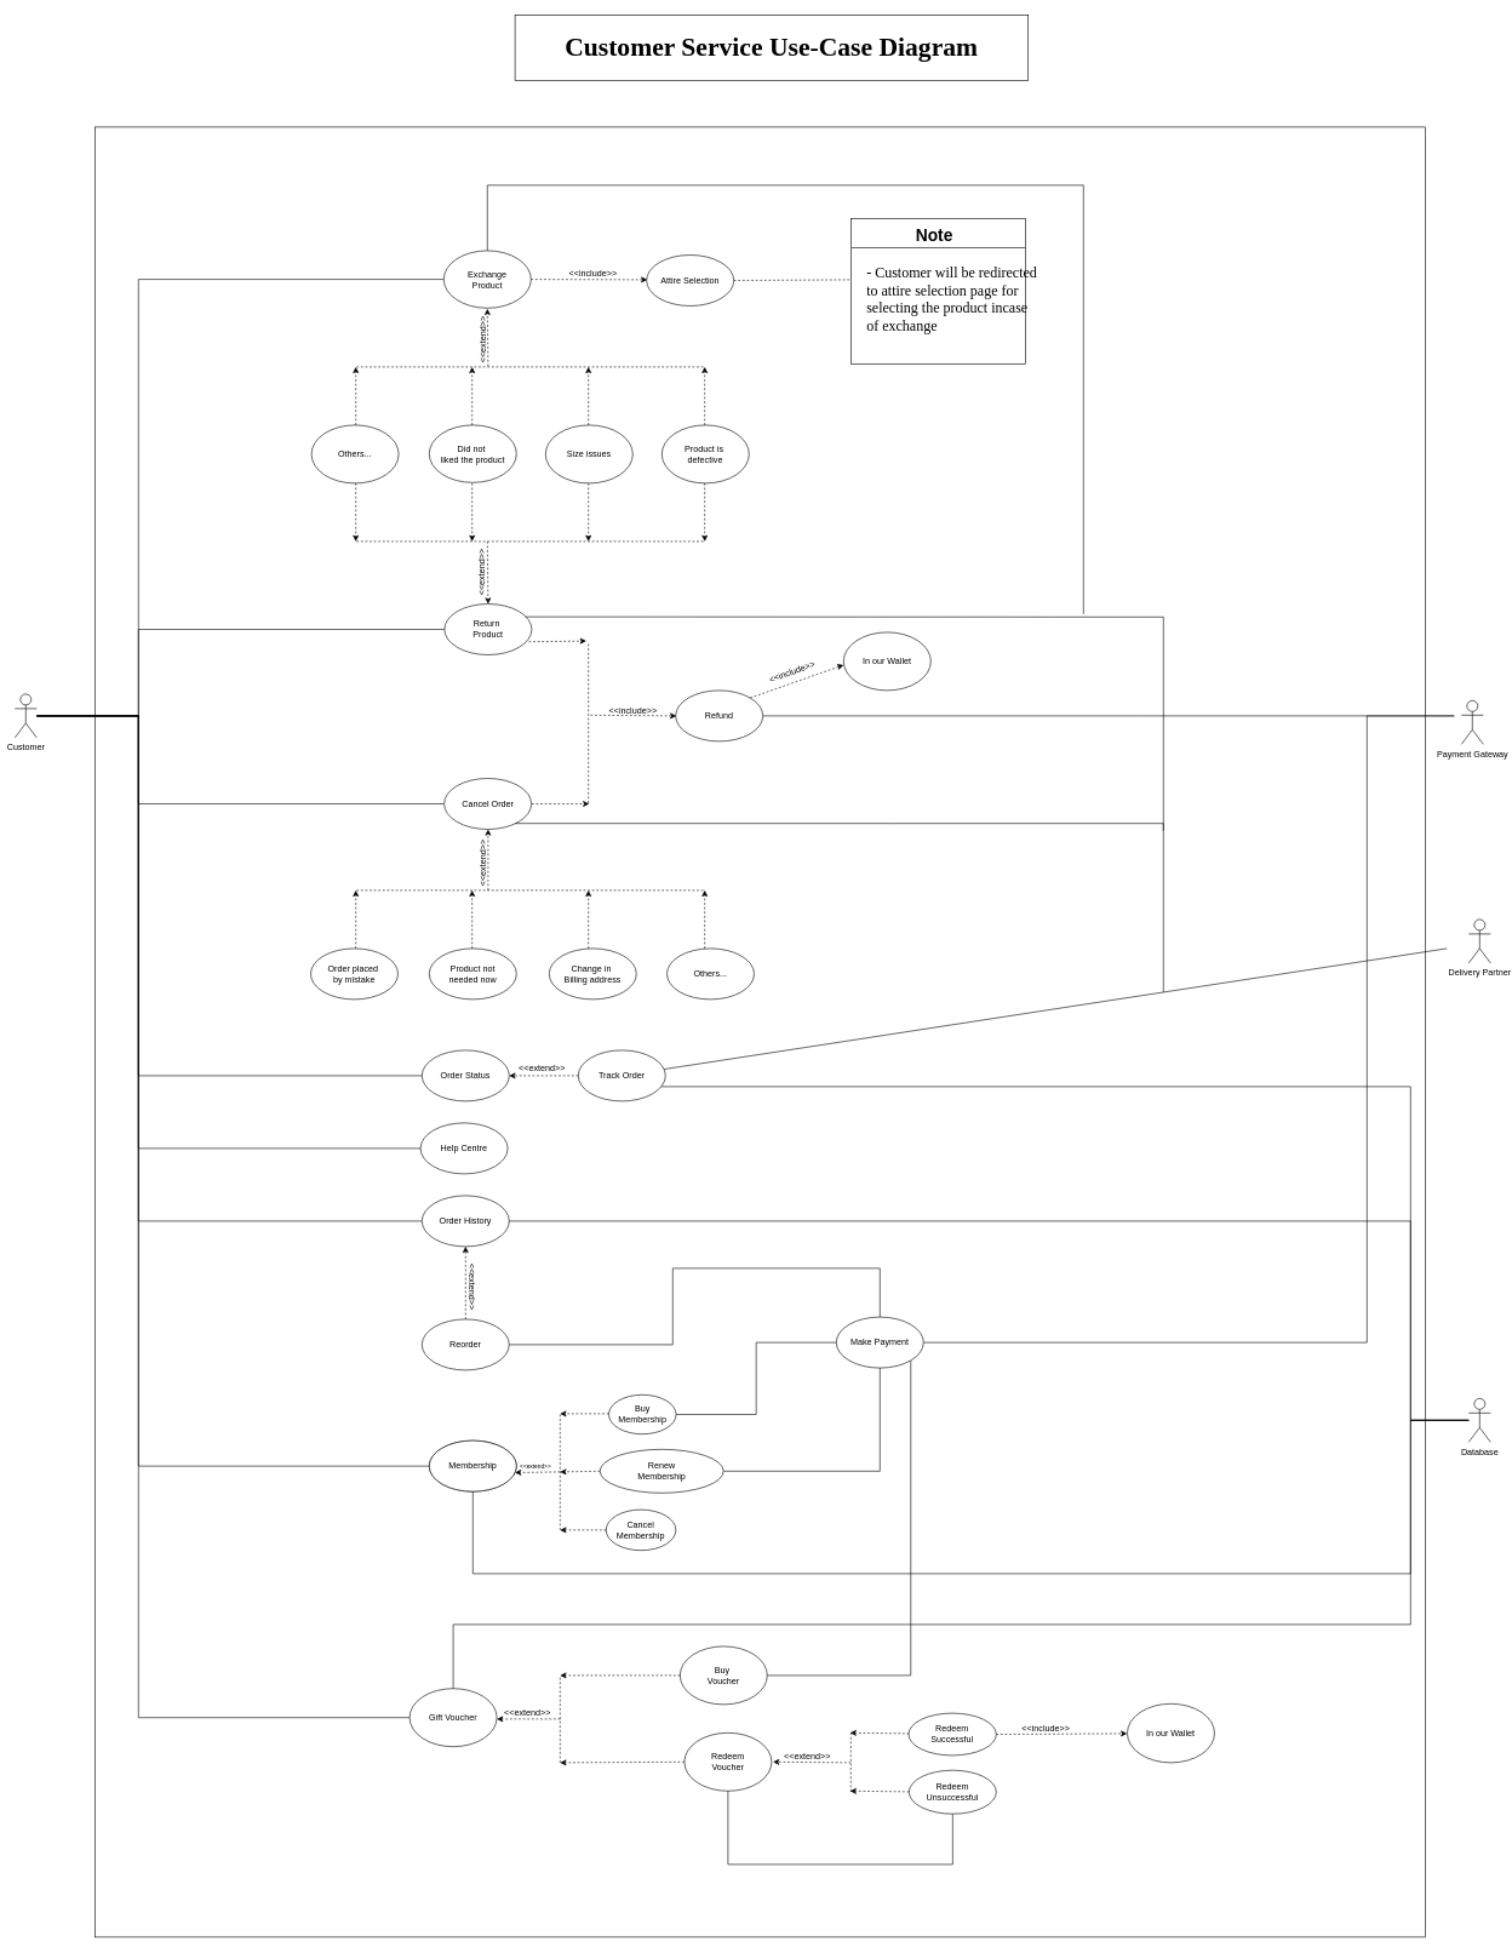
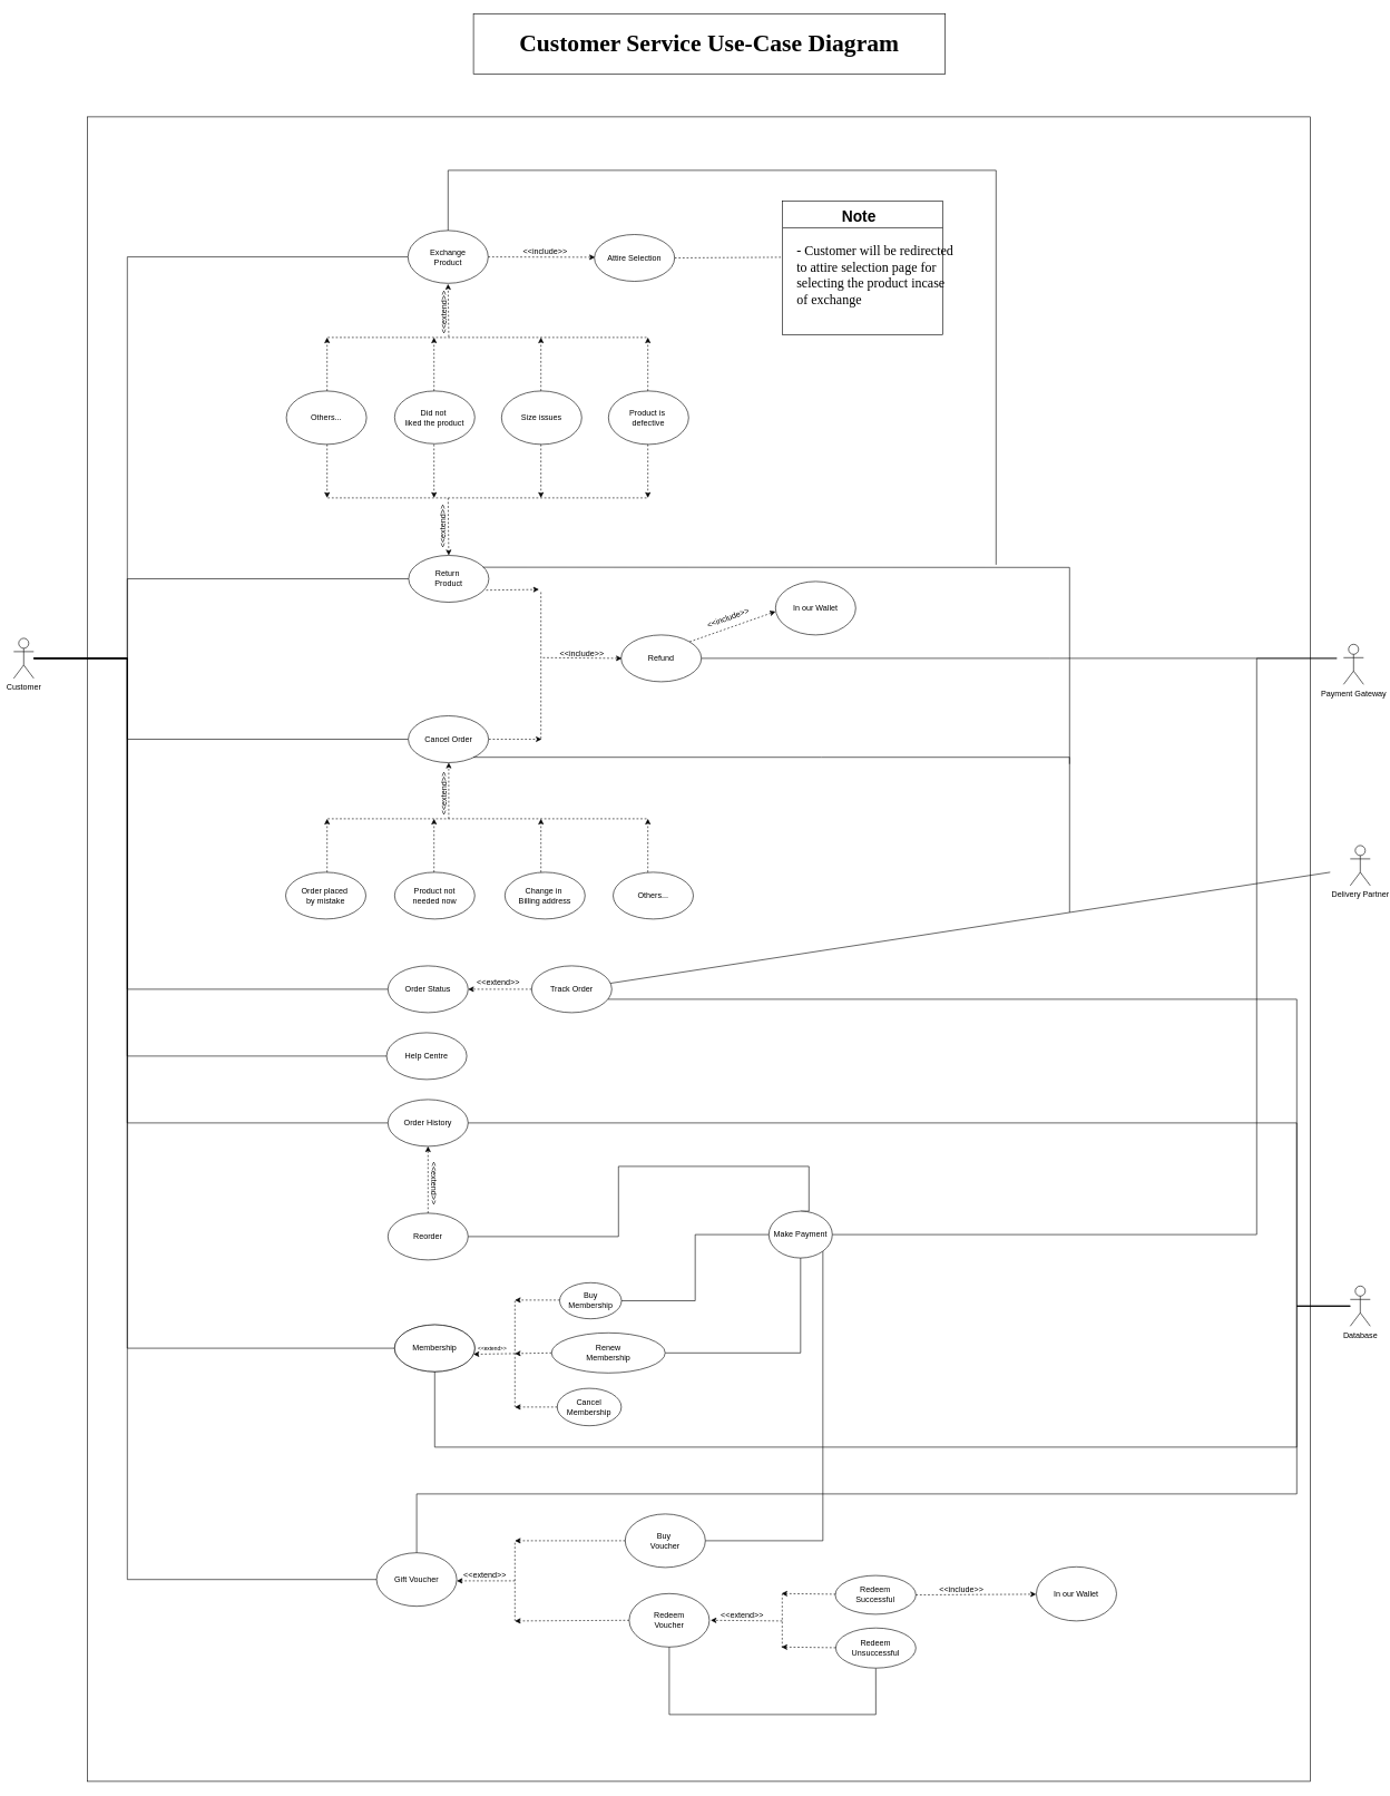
- <mxCell id="68" value="Make Payment" style="ellipse;whiteSpace=wrap;html=1;" parent="1" vertex="1"><mxGeometry x="1150" y="1811" width="120" height="70" as="geometry" /></mxCell>
+ <mxCell id="68" value="Make Payment" style="ellipse;whiteSpace=wrap;html=1;" parent="1" vertex="1"><mxGeometry x="1150" y="1811" width="95" height="70" as="geometry" /></mxCell>
